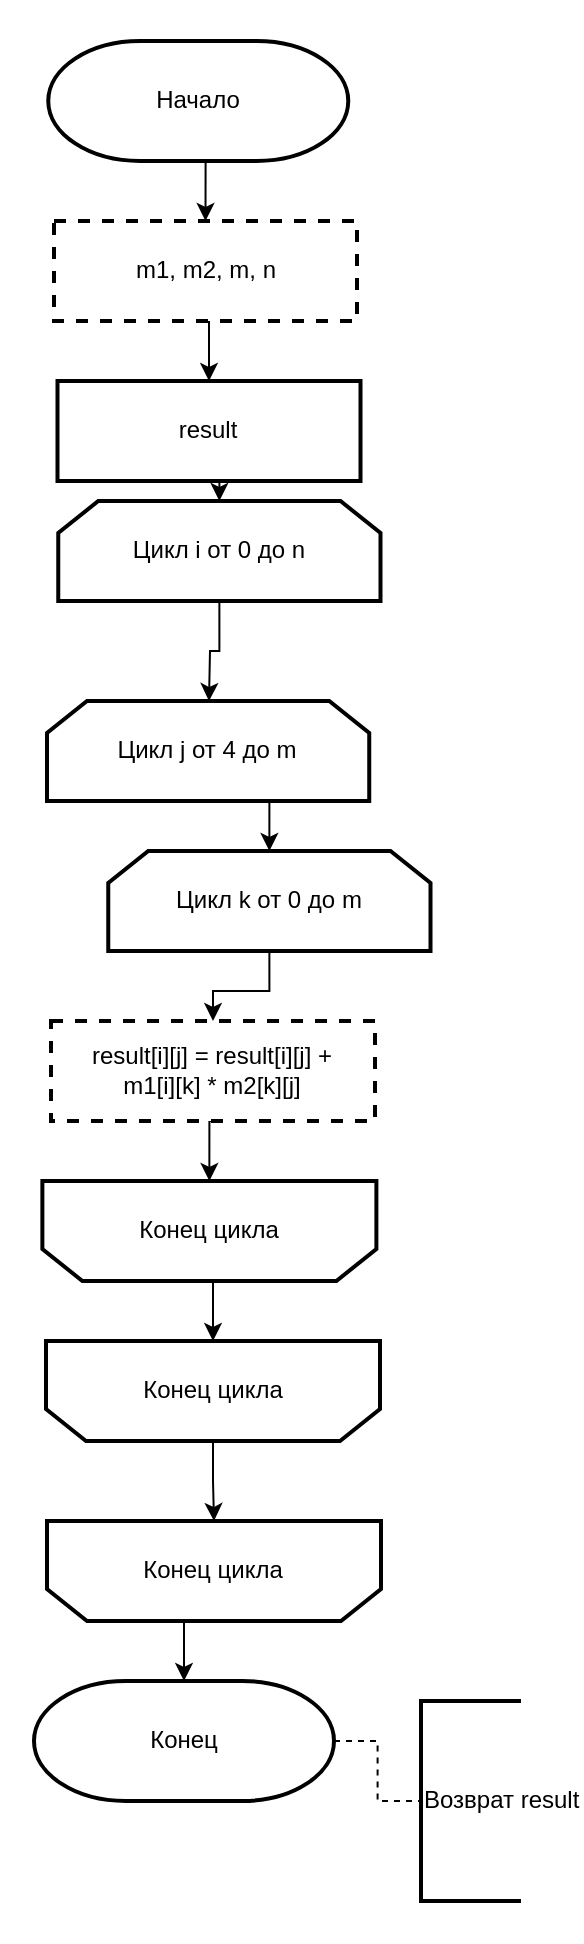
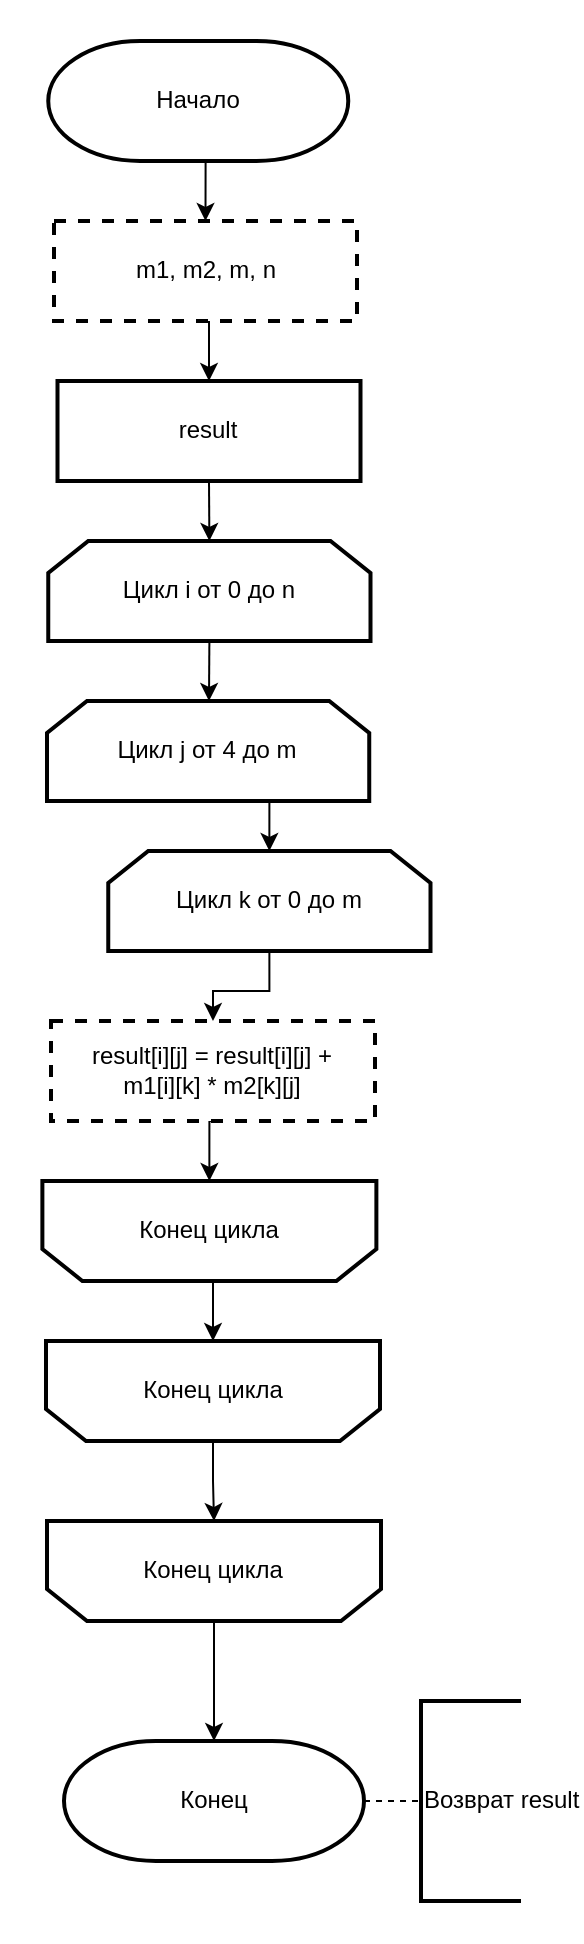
- <mxCell id="7" value="Цикл i от 0 до n" style="shape=loopLimit;whiteSpace=wrap;html=1;strokeWidth=2;direction=east;" vertex="1" parent="1"><mxGeometry x="28.63" y="250" width="161.12" height="50" as="geometry" /></mxCell>
+ <mxCell id="7" value="Цикл i от 0 до n" style="shape=loopLimit;whiteSpace=wrap;html=1;strokeWidth=2;direction=east;" vertex="1" parent="1"><mxGeometry x="23.63" y="270" width="161.12" height="50" as="geometry" /></mxCell>
- <mxCell id="23" value="Конец" style="strokeWidth=2;html=1;shape=mxgraph.flowchart.terminator;whiteSpace=wrap;" vertex="1" parent="1"><mxGeometry x="16.5" y="840" width="150" height="60" as="geometry" /></mxCell>
+ <mxCell id="23" value="Конец" style="strokeWidth=2;html=1;shape=mxgraph.flowchart.terminator;whiteSpace=wrap;" vertex="1" parent="1"><mxGeometry x="31.5" y="870" width="150" height="60" as="geometry" /></mxCell>
